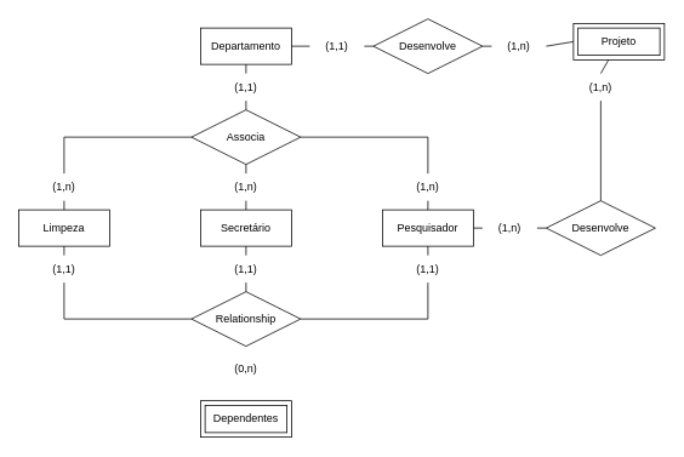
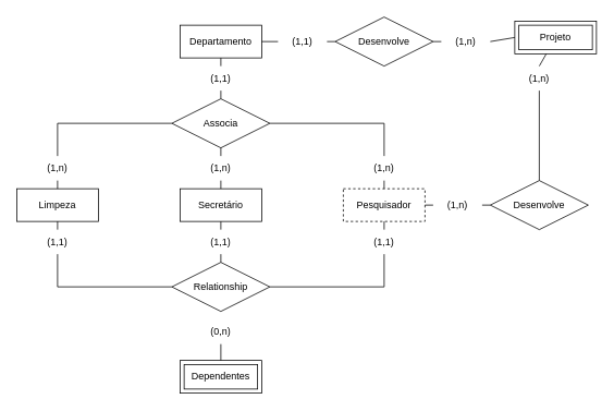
- <mxCell id="6" value="Pesquisador" style="whiteSpace=wrap;html=1;align=center;" parent="1" vertex="1"><mxGeometry x="420" y="230" width="100" height="40" as="geometry" /></mxCell>
+ <mxCell id="6" value="Pesquisador" style="whiteSpace=wrap;html=1;align=center;dashed=1;" parent="1" vertex="1"><mxGeometry x="420" y="230" width="100" height="40" as="geometry" /></mxCell>
+ <mxCell id="34" value="" style="endArrow=none;html=1;rounded=0;entryX=0.5;entryY=1;entryDx=0;entryDy=0;exitX=0.5;exitY=0;exitDx=0;exitDy=0;" parent="1" source="7" target="35" edge="1"><mxGeometry relative="1" as="geometry"><mxPoint x="270" y="430" as="sourcePoint" /><mxPoint x="270" y="380" as="targetPoint" /></mxGeometry></mxCell>
